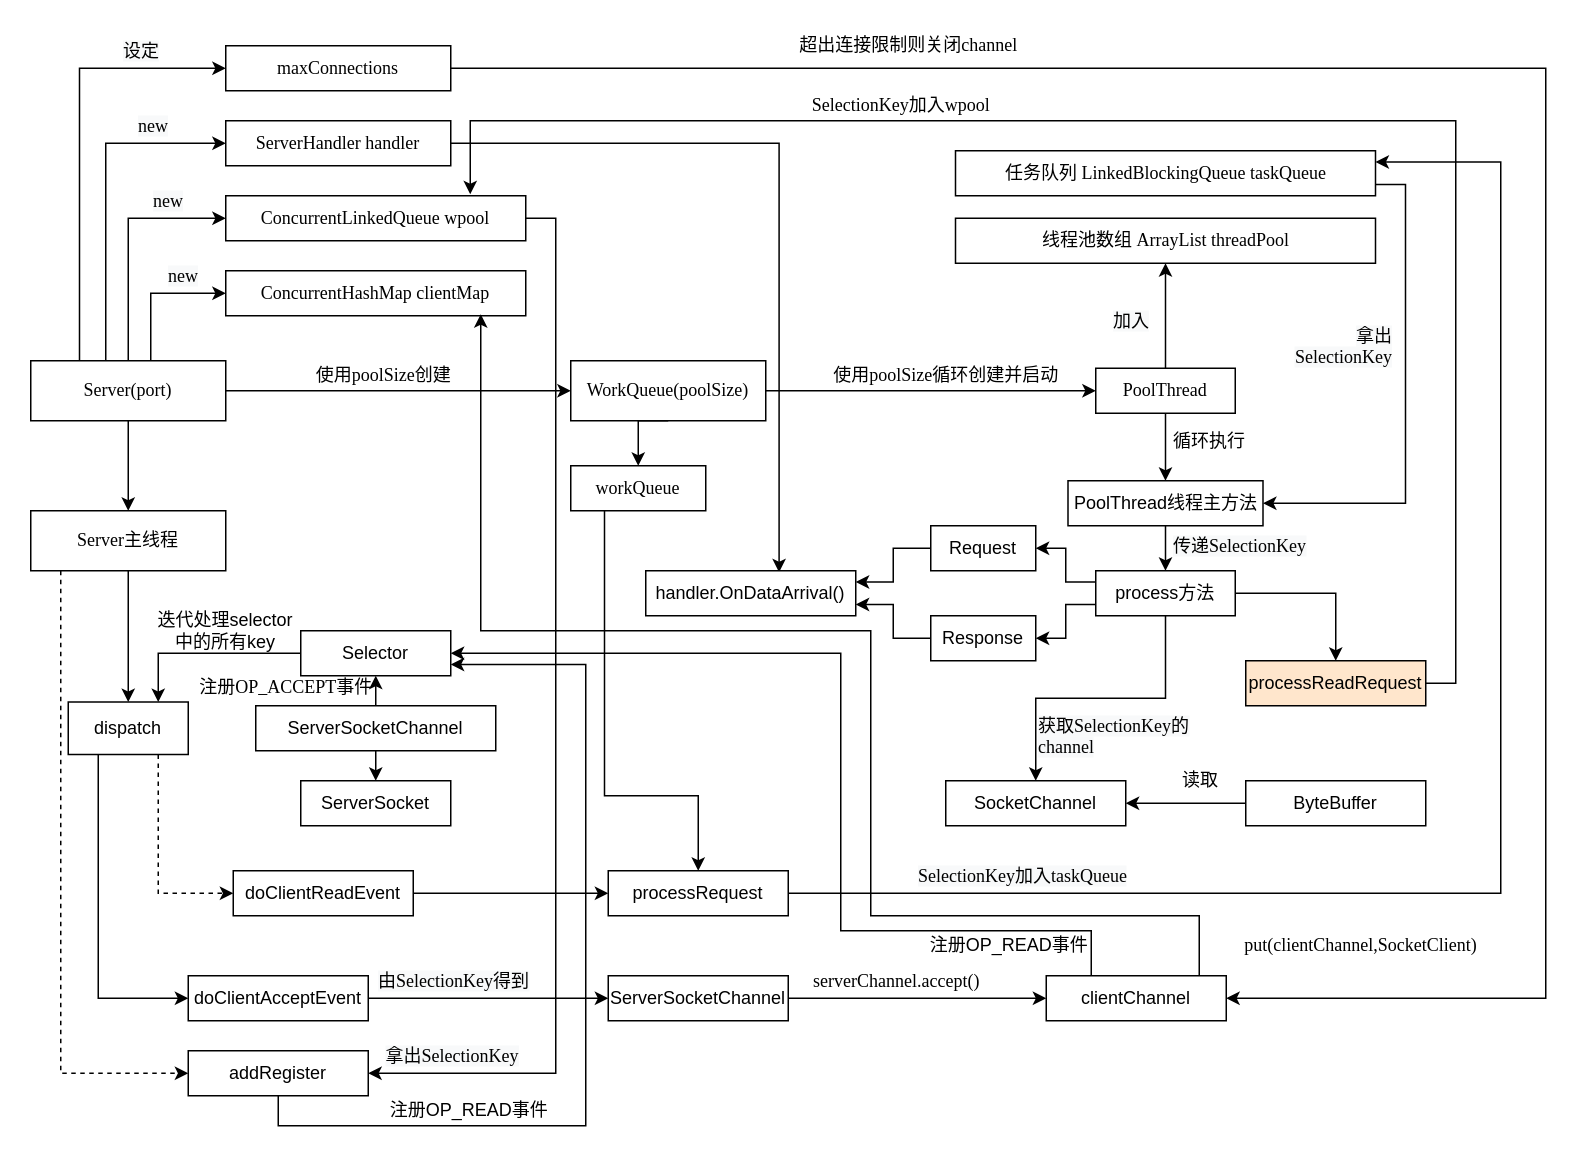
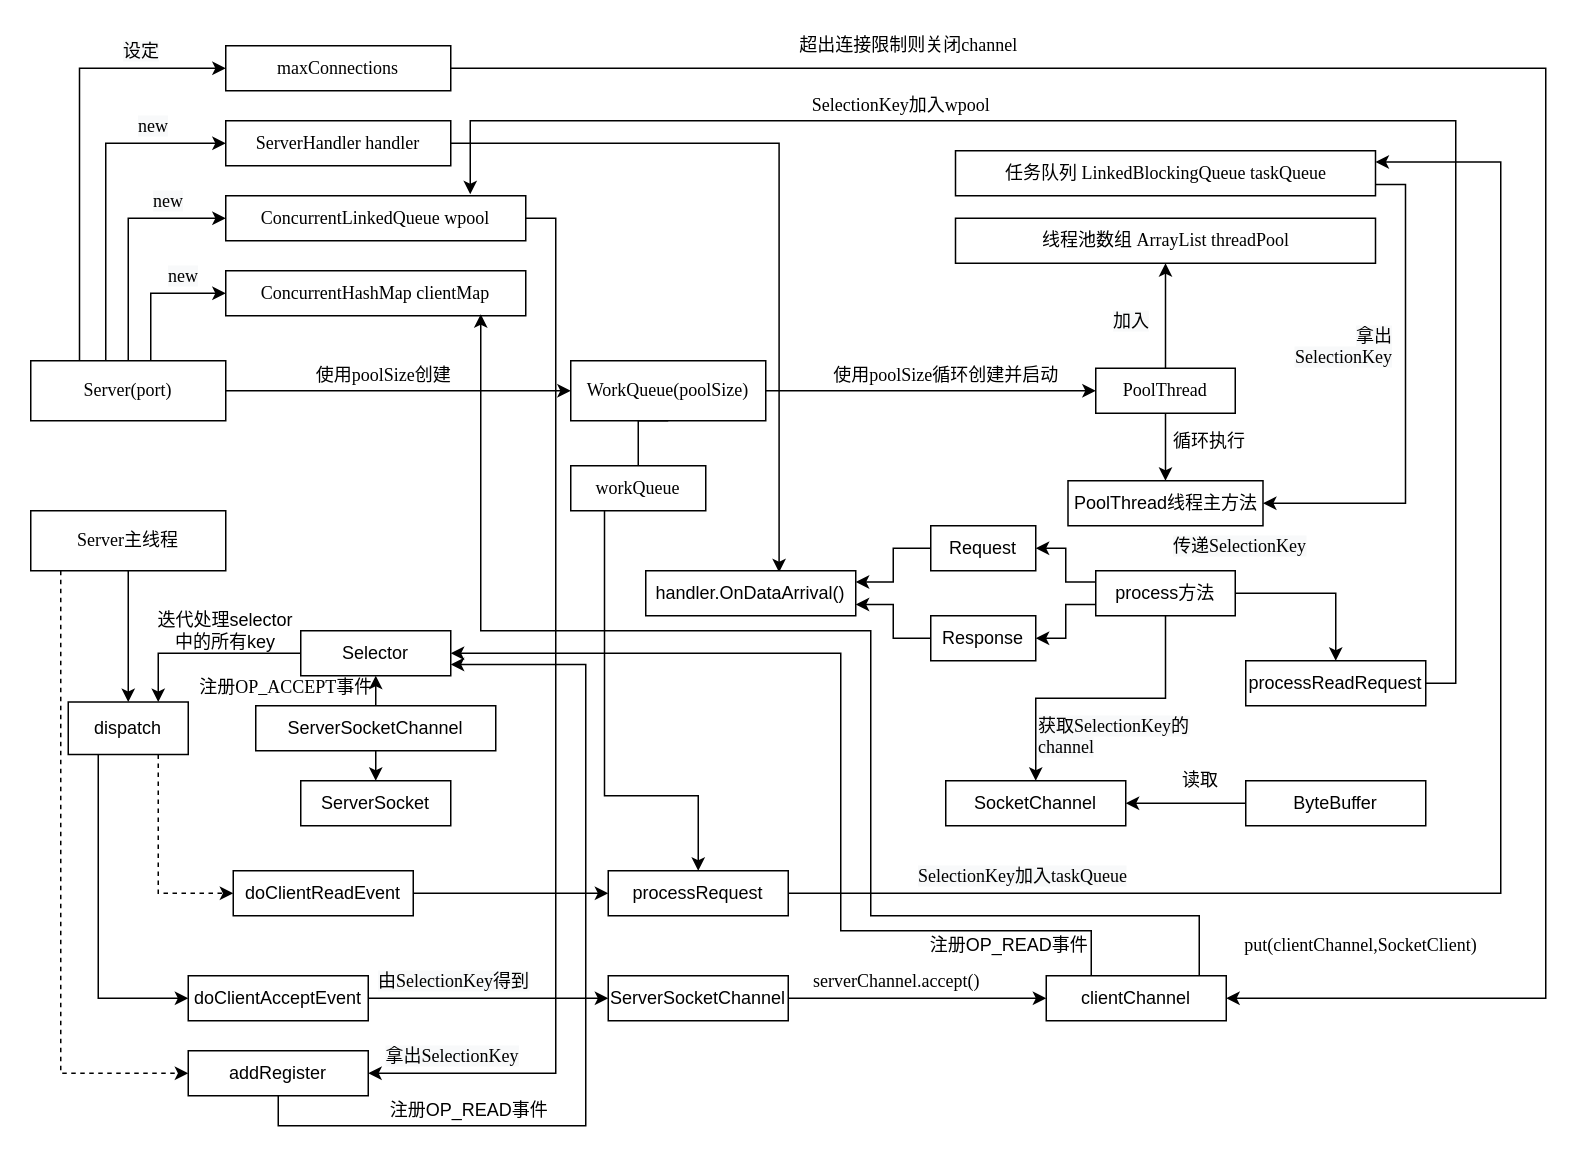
- <mxCell id="13" style="edgeStyle=orthogonalEdgeStyle;rounded=0;orthogonalLoop=1;jettySize=auto;html=1;exitX=0.5;exitY=1;exitDx=0;exitDy=0;entryX=0.5;entryY=0;entryDx=0;entryDy=0;" parent="1" source="14" target="36" edge="1"><mxGeometry relative="1" as="geometry" /></mxCell>
+ <mxCell id="13" style="edgeStyle=orthogonalEdgeStyle;rounded=0;orthogonalLoop=1;jettySize=auto;html=1;exitX=0.5;exitY=1;exitDx=0;exitDy=0;entryX=0.5;entryY=0;entryDx=0;entryDy=0;endArrow=none;" parent="1" source="14" target="36" edge="1"><mxGeometry relative="1" as="geometry" /></mxCell>
- <mxCell id="6" style="edgeStyle=orthogonalEdgeStyle;rounded=0;orthogonalLoop=1;jettySize=auto;html=1;exitX=0.5;exitY=1;exitDx=0;exitDy=0;entryX=0.5;entryY=0;entryDx=0;entryDy=0;" parent="1" source="8" target="11" edge="1"><mxGeometry relative="1" as="geometry" /></mxCell>
- <mxCell id="37" style="edgeStyle=orthogonalEdgeStyle;rounded=0;orthogonalLoop=1;jettySize=auto;html=1;exitX=0.5;exitY=1;exitDx=0;exitDy=0;entryX=0.5;entryY=0;entryDx=0;entryDy=0;" parent="1" source="38" target="44" edge="1"><mxGeometry relative="1" as="geometry" /></mxCell>
- <mxCell id="77" value="processReadRequest" style="rounded=0;whiteSpace=wrap;html=1;fillColor=#ffe6cc;" parent="1" vertex="1"><mxGeometry x="830" y="440" width="120" height="30" as="geometry" /></mxCell>
+ <mxCell id="77" value="processReadRequest" style="rounded=0;whiteSpace=wrap;html=1;" parent="1" vertex="1"><mxGeometry x="830" y="440" width="120" height="30" as="geometry" /></mxCell>
